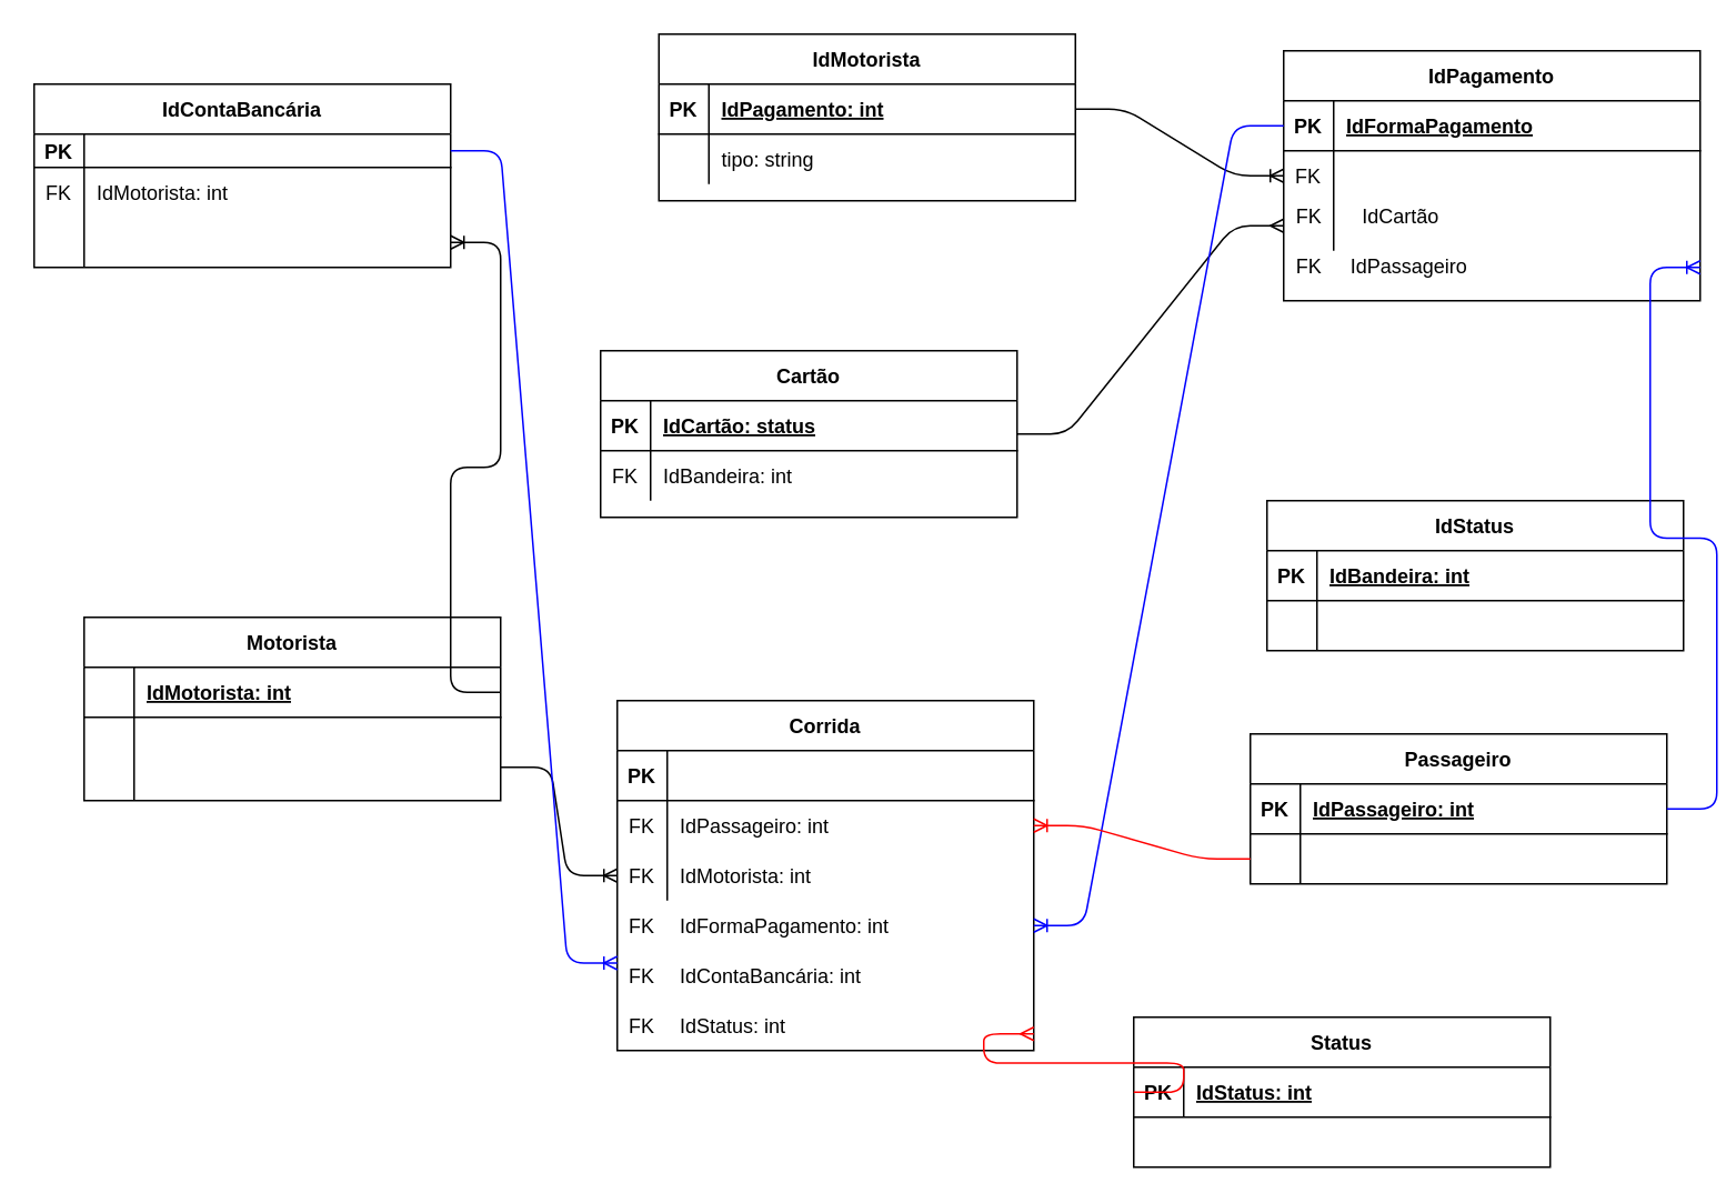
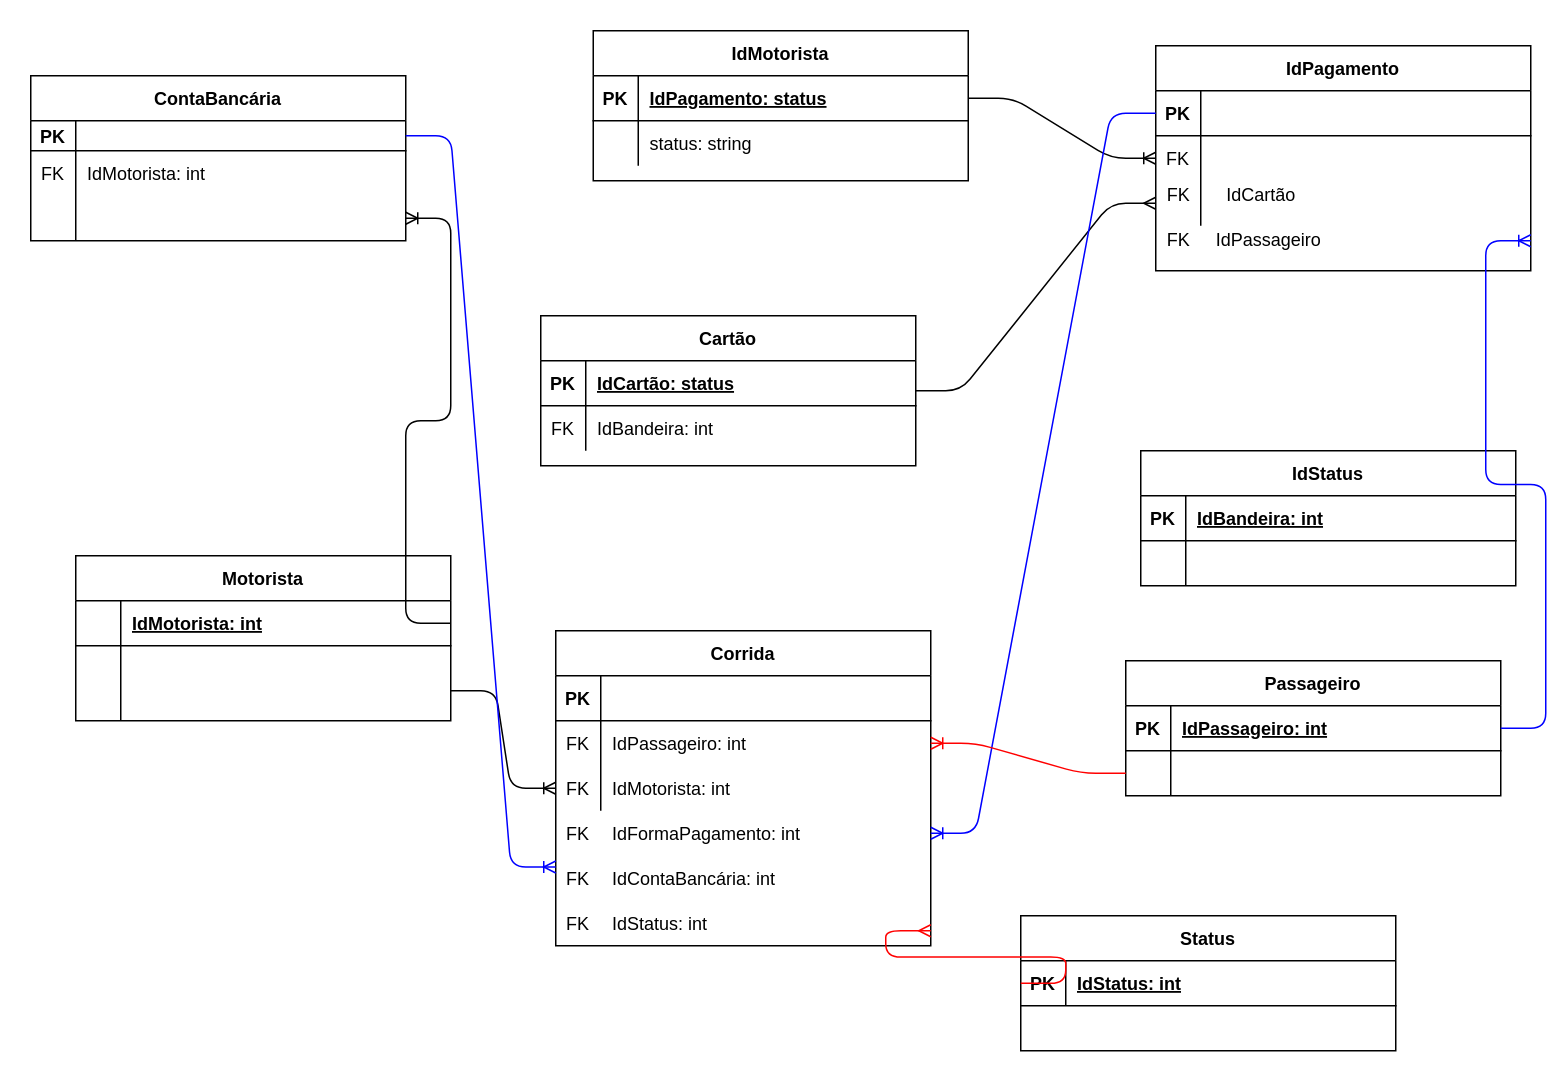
- <mxCell id="20" value="IdContaBancária" style="shape=table;startSize=30;container=1;collapsible=1;childLayout=tableLayout;fixedRows=1;rowLines=0;fontStyle=1;align=center;resizeLast=1;" parent="1" vertex="1"><mxGeometry x="20" y="50" width="250" height="110.0" as="geometry" /></mxCell>
+ <mxCell id="20" value="ContaBancária" style="shape=table;startSize=30;container=1;collapsible=1;childLayout=tableLayout;fixedRows=1;rowLines=0;fontStyle=1;align=center;resizeLast=1;" parent="1" vertex="1"><mxGeometry x="20" y="50" width="250" height="110.0" as="geometry" /></mxCell>
- <mxCell id="9" value="IdPagamento: int" style="shape=partialRectangle;overflow=hidden;connectable=0;fillColor=none;top=0;left=0;bottom=0;right=0;align=left;spacingLeft=6;fontStyle=5;" parent="7" vertex="1"><mxGeometry x="30" width="220" height="30" as="geometry" /></mxCell>
+ <mxCell id="9" value="IdPagamento: status" style="shape=partialRectangle;overflow=hidden;connectable=0;fillColor=none;top=0;left=0;bottom=0;right=0;align=left;spacingLeft=6;fontStyle=5;" parent="7" vertex="1"><mxGeometry x="30" width="220" height="30" as="geometry" /></mxCell>
- <mxCell id="32" value="IdFormaPagamento" style="shape=partialRectangle;overflow=hidden;connectable=0;fillColor=none;top=0;left=0;bottom=0;right=0;align=left;spacingLeft=6;fontStyle=5;" parent="30" vertex="1"><mxGeometry x="30" width="220" height="30" as="geometry" /></mxCell>
- <mxCell id="12" value="tipo: string" style="shape=partialRectangle;overflow=hidden;connectable=0;fillColor=none;top=0;left=0;bottom=0;right=0;align=left;spacingLeft=6;" parent="10" vertex="1"><mxGeometry x="30" width="220" height="30" as="geometry" /></mxCell>
+ <mxCell id="12" value="status: string" style="shape=partialRectangle;overflow=hidden;connectable=0;fillColor=none;top=0;left=0;bottom=0;right=0;align=left;spacingLeft=6;" parent="10" vertex="1"><mxGeometry x="30" width="220" height="30" as="geometry" /></mxCell>
